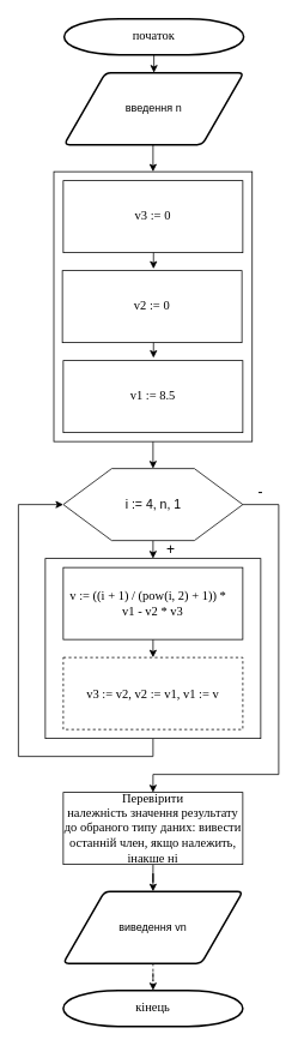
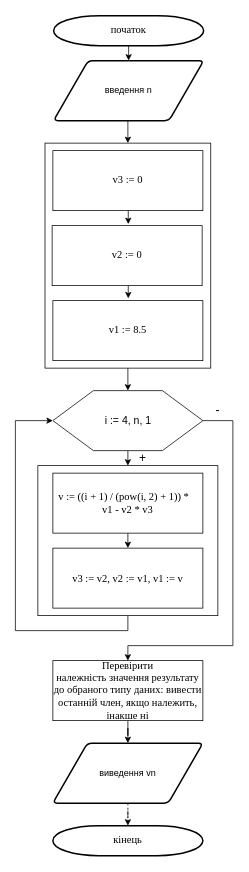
- <mxCell id="21" value="&lt;p class=&quot;MsoNormal&quot; style=&quot;font-size: 14px&quot;&gt;&lt;span style=&quot;font-family: &amp;#34;times new roman&amp;#34; , serif&quot;&gt;v3 := v2,&amp;nbsp;&lt;/span&gt;&lt;span style=&quot;font-family: &amp;#34;times new roman&amp;#34; , serif&quot;&gt;v2 := v1,&amp;nbsp;&lt;/span&gt;&lt;span style=&quot;font-family: &amp;#34;times new roman&amp;#34; , serif&quot;&gt;v1 := v&lt;/span&gt;&lt;/p&gt;" style="rounded=0;whiteSpace=wrap;html=1;dashed=1;" parent="1" vertex="1"><mxGeometry x="70" y="730" width="200" height="80" as="geometry" /></mxCell>
+ <mxCell id="21" value="&lt;p class=&quot;MsoNormal&quot; style=&quot;font-size: 14px&quot;&gt;&lt;span style=&quot;font-family: &amp;#34;times new roman&amp;#34; , serif&quot;&gt;v3 := v2,&amp;nbsp;&lt;/span&gt;&lt;span style=&quot;font-family: &amp;#34;times new roman&amp;#34; , serif&quot;&gt;v2 := v1,&amp;nbsp;&lt;/span&gt;&lt;span style=&quot;font-family: &amp;#34;times new roman&amp;#34; , serif&quot;&gt;v1 := v&lt;/span&gt;&lt;/p&gt;" style="rounded=0;whiteSpace=wrap;html=1;" parent="1" vertex="1"><mxGeometry x="70" y="730" width="200" height="80" as="geometry" /></mxCell>
